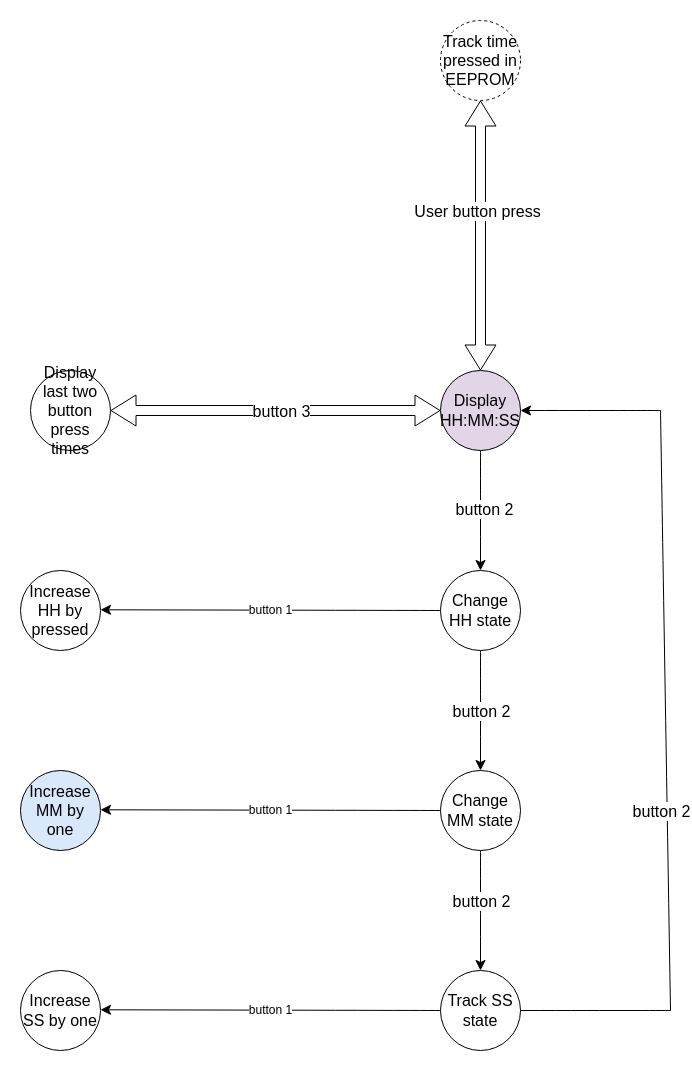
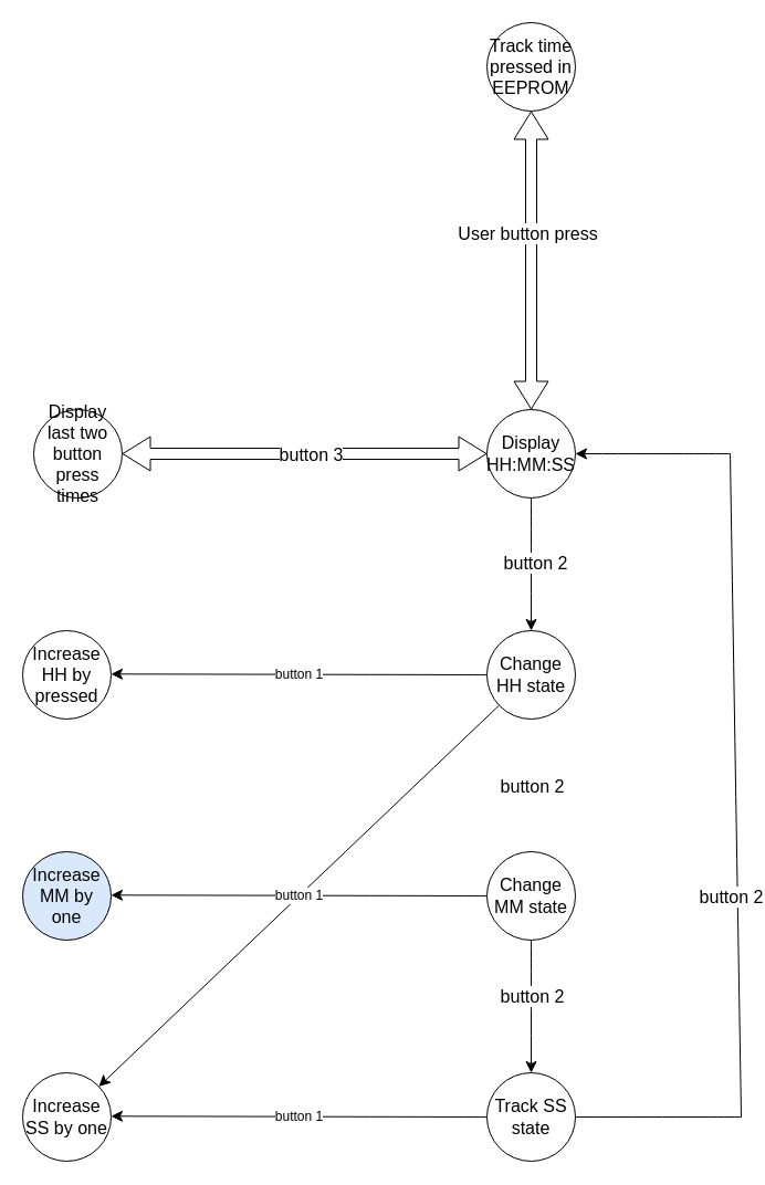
- <mxCell id="5" value="Track time pressed in EEPROM" style="ellipse;whiteSpace=wrap;html=1;fontSize=16;dashed=1;" parent="1" vertex="1"><mxGeometry x="440" y="20" width="80" height="80" as="geometry" /></mxCell>
+ <mxCell id="5" value="Track time pressed in EEPROM" style="ellipse;whiteSpace=wrap;html=1;fontSize=16;" parent="1" vertex="1"><mxGeometry x="440" y="20" width="80" height="80" as="geometry" /></mxCell>
- <mxCell id="4" value="Display HH:MM:SS" style="ellipse;whiteSpace=wrap;html=1;aspect=fixed;fontSize=16;fillColor=#e1d5e7;" parent="1" vertex="1"><mxGeometry x="440" y="370" width="80" height="80" as="geometry" /></mxCell>
+ <mxCell id="4" value="Display HH:MM:SS" style="ellipse;whiteSpace=wrap;html=1;aspect=fixed;fontSize=16;" parent="1" vertex="1"><mxGeometry x="440" y="370" width="80" height="80" as="geometry" /></mxCell>
- <mxCell id="11" value="" style="edgeStyle=none;curved=1;rounded=0;orthogonalLoop=1;jettySize=auto;html=1;fontSize=12;startSize=8;endSize=8;" parent="1" source="12" target="15" edge="1"><mxGeometry relative="1" as="geometry" /></mxCell>
+ <mxCell id="11" value="" style="edgeStyle=none;curved=1;rounded=0;orthogonalLoop=1;jettySize=auto;html=1;fontSize=12;startSize=8;endSize=8;" parent="1" source="12" target="18" edge="1"><mxGeometry relative="1" as="geometry" /></mxCell>
